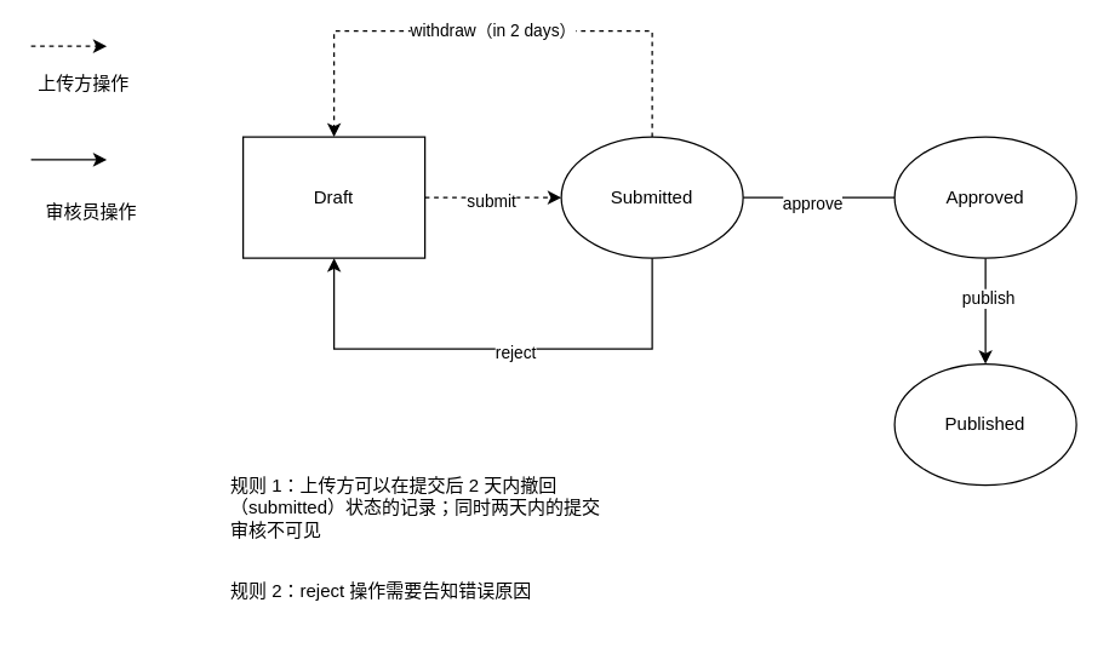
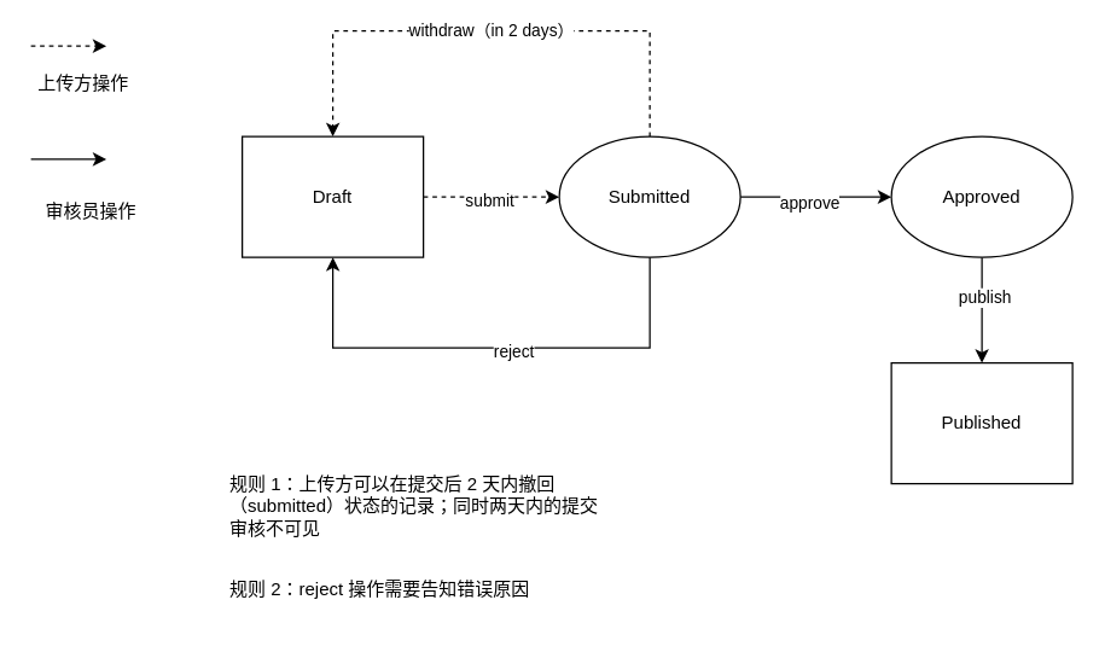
- <mxCell id="6" style="edgeStyle=orthogonalEdgeStyle;rounded=0;orthogonalLoop=1;jettySize=auto;html=1;endArrow=none;" edge="1" parent="1" source="8" target="13"><mxGeometry relative="1" as="geometry" /></mxCell>
+ <mxCell id="6" style="edgeStyle=orthogonalEdgeStyle;rounded=0;orthogonalLoop=1;jettySize=auto;html=1;" edge="1" parent="1" source="8" target="13"><mxGeometry relative="1" as="geometry" /></mxCell>
- <mxCell id="14" value="Published" style="ellipse;whiteSpace=wrap;html=1;" vertex="1" parent="1"><mxGeometry x="590" y="240" width="120" height="80" as="geometry" /></mxCell>
+ <mxCell id="14" value="Published" style="whiteSpace=wrap;html=1;rounded=0;" vertex="1" parent="1"><mxGeometry x="590" y="240" width="120" height="80" as="geometry" /></mxCell>
